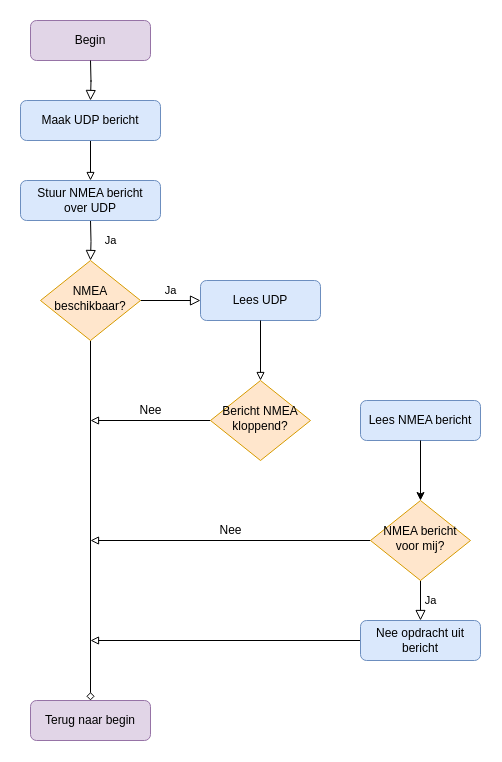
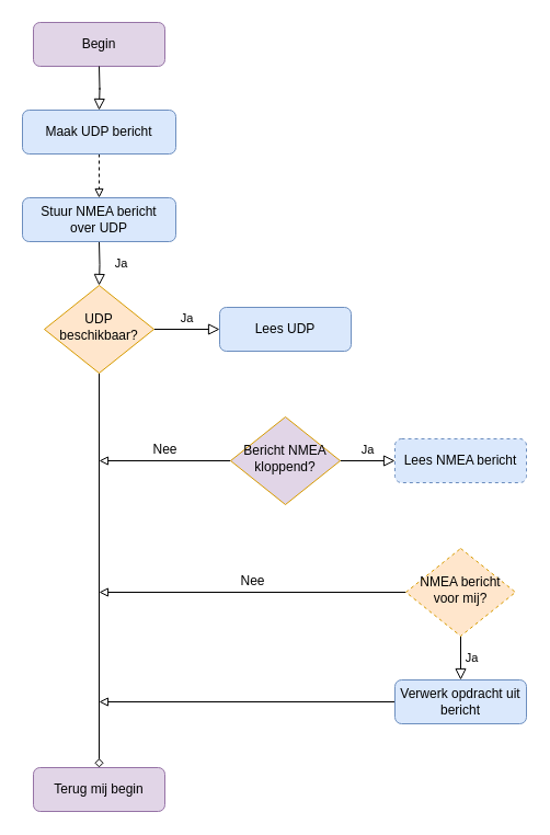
- <mxCell id="6" style="edgeStyle=orthogonalEdgeStyle;rounded=0;orthogonalLoop=1;jettySize=auto;html=1;entryX=0.5;entryY=0;entryDx=0;entryDy=0;endArrow=block;endFill=0;" parent="1" source="7" target="25" edge="1"><mxGeometry relative="1" as="geometry" /></mxCell>
+ <mxCell id="6" style="edgeStyle=orthogonalEdgeStyle;rounded=0;orthogonalLoop=1;jettySize=auto;html=1;entryX=0.5;entryY=0;entryDx=0;entryDy=0;endArrow=block;endFill=0;dashed=1;" parent="1" source="7" target="25" edge="1"><mxGeometry relative="1" as="geometry" /></mxCell>
- <mxCell id="10" value="NMEA beschikbaar?" style="rhombus;whiteSpace=wrap;html=1;shadow=0;fontFamily=Helvetica;fontSize=12;align=center;strokeWidth=1;spacing=6;spacingTop=-4;fillColor=#ffe6cc;strokeColor=#d79b00;" parent="1" vertex="1"><mxGeometry x="40" y="260" width="100" height="80" as="geometry" /></mxCell>
+ <mxCell id="10" value="UDP beschikbaar?" style="rhombus;whiteSpace=wrap;html=1;shadow=0;fontFamily=Helvetica;fontSize=12;align=center;strokeWidth=1;spacing=6;spacingTop=-4;fillColor=#ffe6cc;strokeColor=#d79b00;" parent="1" vertex="1"><mxGeometry x="40" y="260" width="100" height="80" as="geometry" /></mxCell>
- <mxCell id="16" value="" style="endArrow=block;html=1;exitX=0.5;exitY=1;exitDx=0;exitDy=0;endFill=0;" parent="1" source="11" target="14" edge="1"><mxGeometry width="50" height="50" relative="1" as="geometry"><mxPoint x="320" y="420" as="sourcePoint" /><mxPoint x="370" y="370" as="targetPoint" /></mxGeometry></mxCell>
- <mxCell id="14" value="Bericht NMEA kloppend?" style="rhombus;whiteSpace=wrap;html=1;shadow=0;fontFamily=Helvetica;fontSize=12;align=center;strokeWidth=1;spacing=6;spacingTop=-4;fillColor=#ffe6cc;strokeColor=#d79b00;" parent="1" vertex="1"><mxGeometry x="210" y="380" width="100" height="80" as="geometry" /></mxCell>
+ <mxCell id="14" value="Bericht NMEA kloppend?" style="rhombus;whiteSpace=wrap;html=1;shadow=0;fontFamily=Helvetica;fontSize=12;align=center;strokeWidth=1;spacing=6;spacingTop=-4;fillColor=#e1d5e7;strokeColor=#d79b00;" parent="1" vertex="1"><mxGeometry x="210" y="380" width="100" height="80" as="geometry" /></mxCell>
+ <mxCell id="12" value="Ja" style="edgeStyle=orthogonalEdgeStyle;rounded=0;html=1;jettySize=auto;orthogonalLoop=1;fontSize=11;endArrow=block;endFill=0;endSize=8;strokeWidth=1;shadow=0;labelBackgroundColor=none;" parent="1" source="14" target="15" edge="1"><mxGeometry y="10" relative="1" as="geometry"><mxPoint as="offset" /></mxGeometry></mxCell>
- <mxCell id="15" value="Lees NMEA bericht" style="rounded=1;whiteSpace=wrap;html=1;fontSize=12;glass=0;strokeWidth=1;shadow=0;fillColor=#dae8fc;strokeColor=#6c8ebf;" parent="1" vertex="1"><mxGeometry x="360" y="400" width="120" height="40" as="geometry" /></mxCell>
+ <mxCell id="15" value="Lees NMEA bericht" style="rounded=1;whiteSpace=wrap;html=1;fontSize=12;glass=0;strokeWidth=1;shadow=0;fillColor=#dae8fc;strokeColor=#6c8ebf;dashed=1;" parent="1" vertex="1"><mxGeometry x="360" y="400" width="120" height="40" as="geometry" /></mxCell>
- <mxCell id="22" value="" style="endArrow=classic;html=1;exitX=0.5;exitY=1;exitDx=0;exitDy=0;entryX=0.5;entryY=0;entryDx=0;entryDy=0;" parent="1" source="15" target="19" edge="1"><mxGeometry width="50" height="50" relative="1" as="geometry"><mxPoint x="360" y="540" as="sourcePoint" /><mxPoint x="410" y="490" as="targetPoint" /></mxGeometry></mxCell>
- <mxCell id="19" value="NMEA bericht voor mij?" style="rhombus;whiteSpace=wrap;html=1;shadow=0;fontFamily=Helvetica;fontSize=12;align=center;strokeWidth=1;spacing=6;spacingTop=-4;fillColor=#ffe6cc;strokeColor=#d79b00;" parent="1" vertex="1"><mxGeometry x="370" y="500" width="100" height="80" as="geometry" /></mxCell>
+ <mxCell id="19" value="NMEA bericht voor mij?" style="rhombus;whiteSpace=wrap;html=1;shadow=0;fontFamily=Helvetica;fontSize=12;align=center;strokeWidth=1;spacing=6;spacingTop=-4;fillColor=#ffe6cc;strokeColor=#d79b00;dashed=1;" parent="1" vertex="1"><mxGeometry x="370" y="500" width="100" height="80" as="geometry" /></mxCell>
- <mxCell id="21" value="Nee&amp;nbsp;opdracht uit bericht" style="rounded=1;whiteSpace=wrap;html=1;fontSize=12;glass=0;strokeWidth=1;shadow=0;fillColor=#dae8fc;strokeColor=#6c8ebf;" parent="1" vertex="1"><mxGeometry x="360" y="620" width="120" height="40" as="geometry" /></mxCell>
+ <mxCell id="21" value="Verwerk&amp;nbsp;opdracht uit bericht" style="rounded=1;whiteSpace=wrap;html=1;fontSize=12;glass=0;strokeWidth=1;shadow=0;fillColor=#dae8fc;strokeColor=#6c8ebf;" parent="1" vertex="1"><mxGeometry x="360" y="620" width="120" height="40" as="geometry" /></mxCell>
- <mxCell id="5" value="Terug naar begin" style="rounded=1;whiteSpace=wrap;html=1;fontSize=12;glass=0;strokeWidth=1;shadow=0;fillColor=#e1d5e7;strokeColor=#9673a6;" parent="1" vertex="1"><mxGeometry x="30" y="700" width="120" height="40" as="geometry" /></mxCell>
+ <mxCell id="5" value="Terug mij begin" style="rounded=1;whiteSpace=wrap;html=1;fontSize=12;glass=0;strokeWidth=1;shadow=0;fillColor=#e1d5e7;strokeColor=#9673a6;" parent="1" vertex="1"><mxGeometry x="30" y="700" width="120" height="40" as="geometry" /></mxCell>
